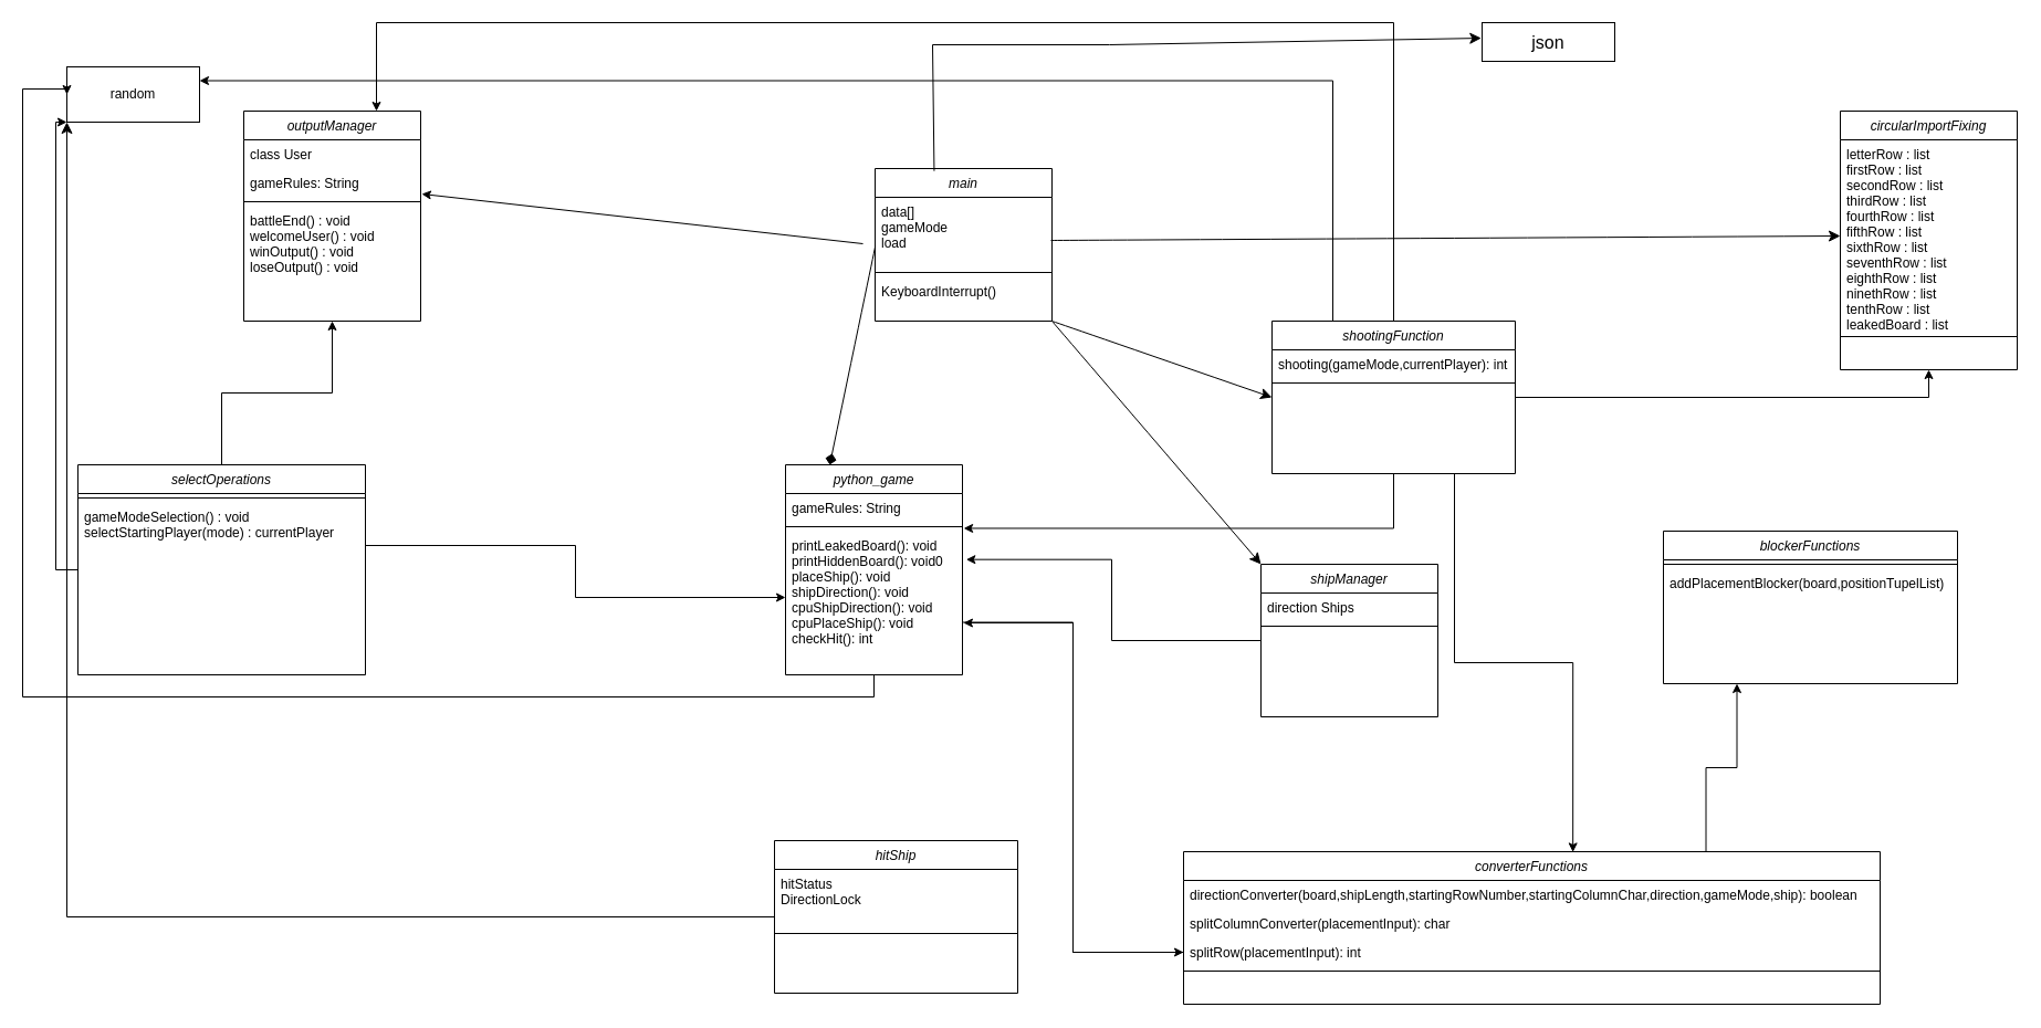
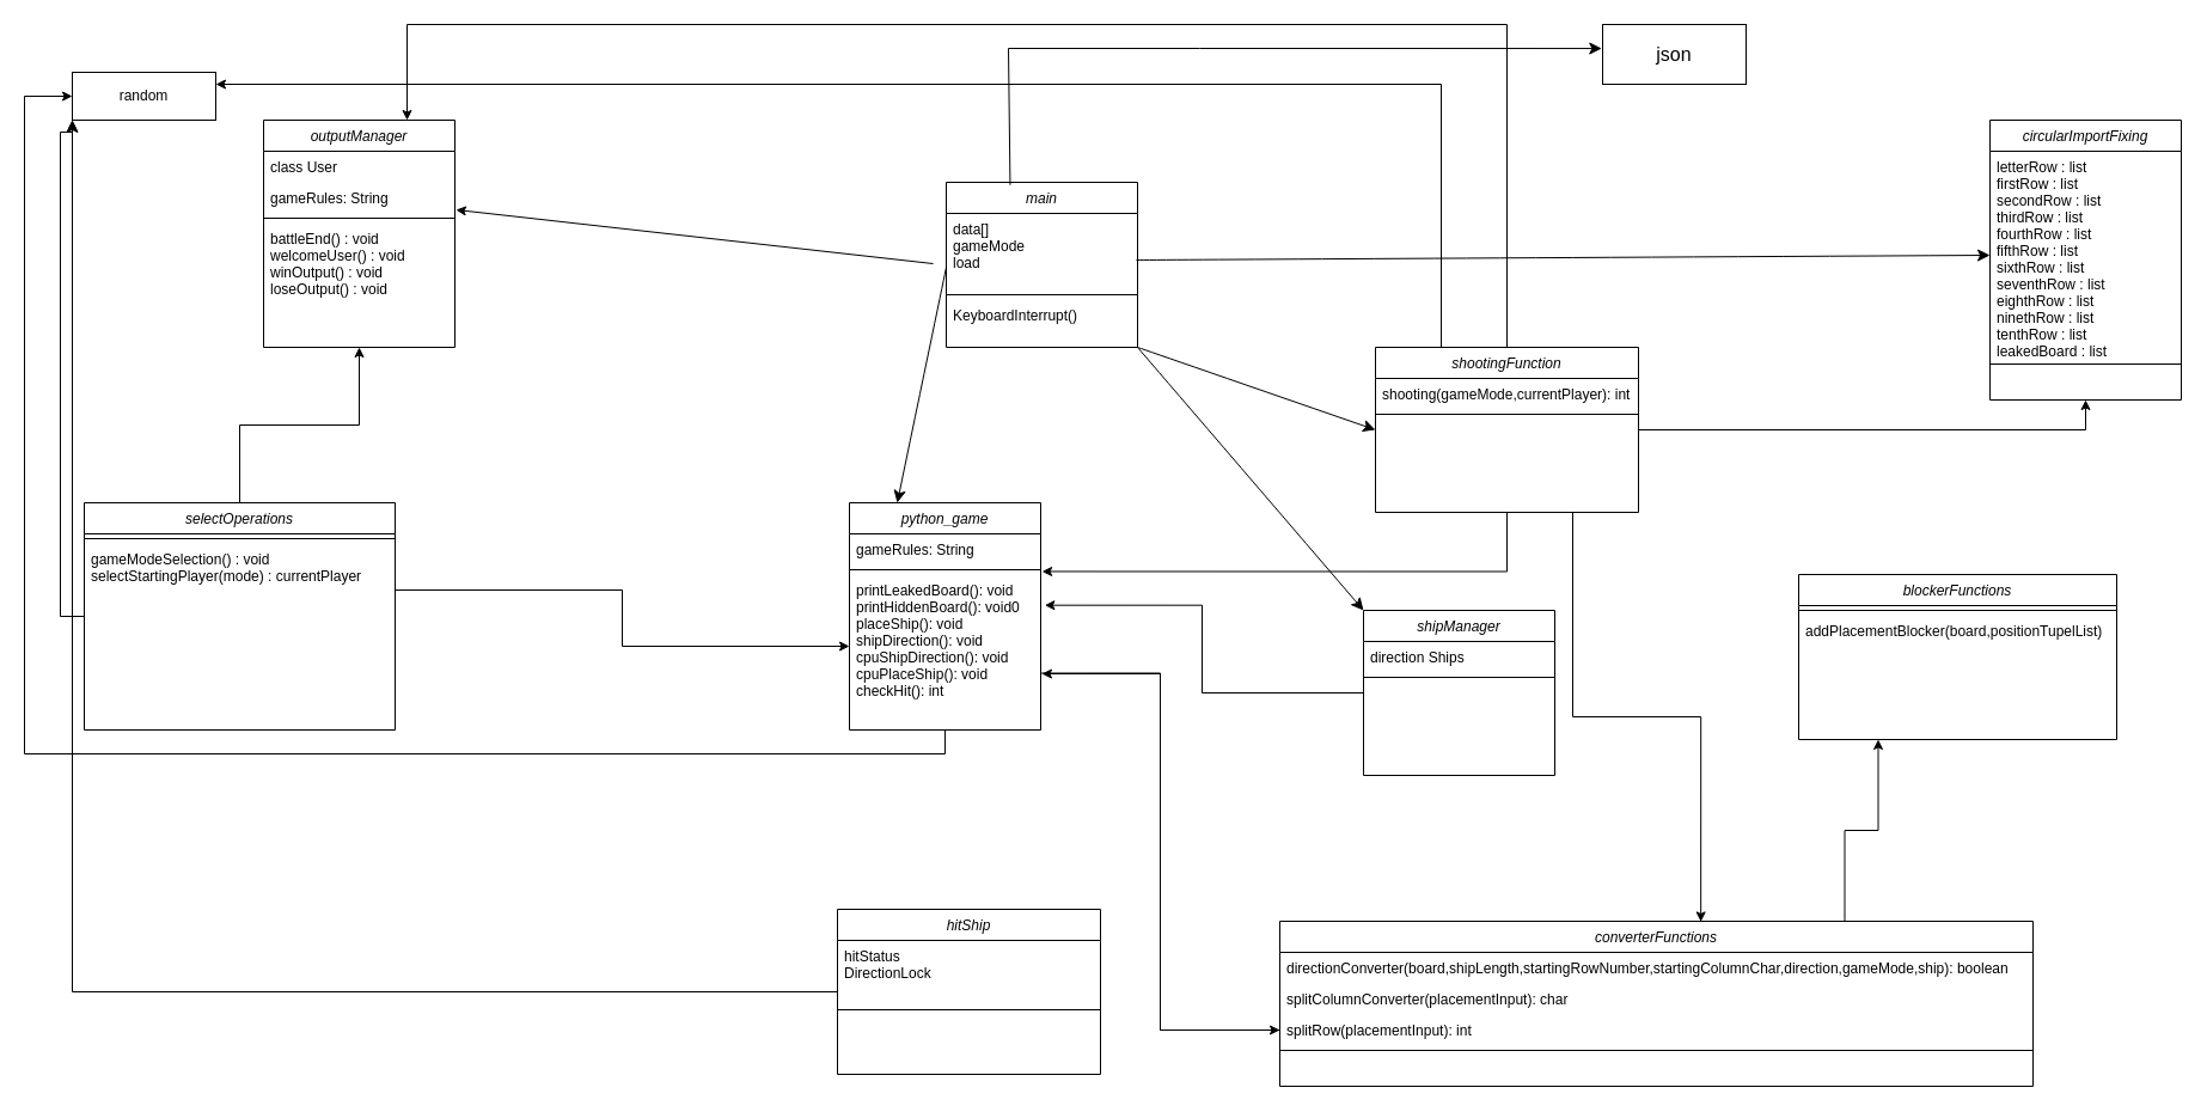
- <mxCell id="51" value="json" style="rounded=0;whiteSpace=wrap;html=1;fontSize=16;" vertex="1" parent="1"><mxGeometry x="1340" y="20" width="120" height="35" as="geometry" /></mxCell>
+ <mxCell id="51" value="json" style="rounded=0;whiteSpace=wrap;html=1;fontSize=16;" vertex="1" parent="1"><mxGeometry x="1340" y="20" width="120" height="50" as="geometry" /></mxCell>
- <mxCell id="23" value="random" style="rounded=0;whiteSpace=wrap;html=1;" parent="1" vertex="1"><mxGeometry x="60" y="60" width="120" height="50" as="geometry" /></mxCell>
+ <mxCell id="23" value="random" style="rounded=0;whiteSpace=wrap;html=1;" parent="1" vertex="1"><mxGeometry x="60" y="60" width="120" height="40" as="geometry" /></mxCell>
- <mxCell id="52" value="" style="endArrow=diamond;html=1;rounded=0;fontSize=12;startSize=8;endSize=8;curved=1;exitX=0.001;exitY=0.692;exitDx=0;exitDy=0;entryX=0.25;entryY=0;entryDx=0;entryDy=0;exitPerimeter=0;" edge="1" parent="1" source="3" target="18"><mxGeometry width="50" height="50" relative="1" as="geometry"><mxPoint x="870" y="290" as="sourcePoint" /><mxPoint x="790" y="400" as="targetPoint" /></mxGeometry></mxCell>
+ <mxCell id="52" value="" style="endArrow=classic;html=1;rounded=0;fontSize=12;startSize=8;endSize=8;curved=1;exitX=0.001;exitY=0.692;exitDx=0;exitDy=0;entryX=0.25;entryY=0;entryDx=0;entryDy=0;exitPerimeter=0;" edge="1" parent="1" source="3" target="18"><mxGeometry width="50" height="50" relative="1" as="geometry"><mxPoint x="870" y="290" as="sourcePoint" /><mxPoint x="790" y="400" as="targetPoint" /></mxGeometry></mxCell>
